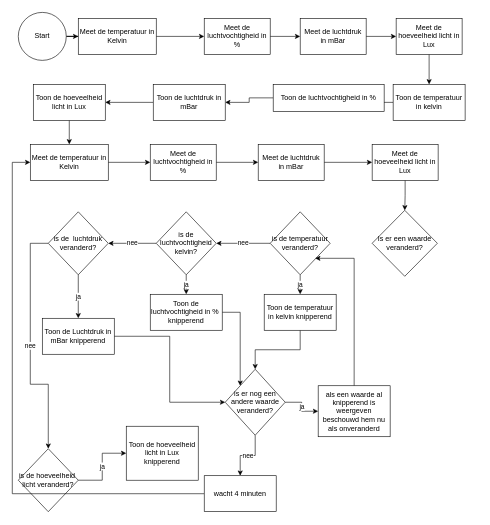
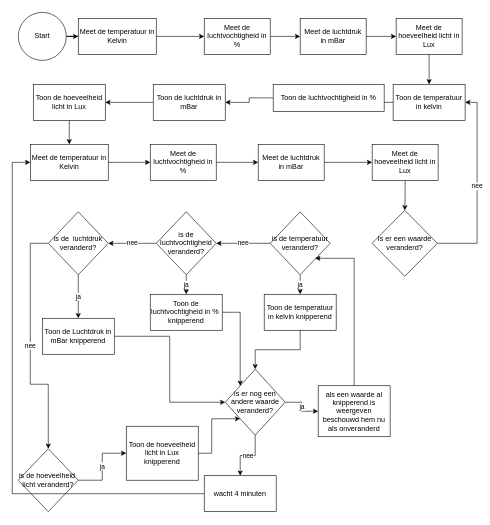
+ <mxCell id="6" value="nee" style="edgeStyle=orthogonalEdgeStyle;rounded=0;orthogonalLoop=1;jettySize=auto;html=1;entryX=1;entryY=0.5;entryDx=0;entryDy=0;" parent="1" source="7" target="15" edge="1"><mxGeometry relative="1" as="geometry"><mxPoint x="674.375" y="530" as="targetPoint" /><Array as="points"><mxPoint x="795" y="405" /><mxPoint x="795" y="170" /></Array></mxGeometry></mxCell>
- <mxCell id="35" value="is de luchtvochtigheid kelvin?" style="rhombus;whiteSpace=wrap;html=1;" parent="1" vertex="1"><mxGeometry x="260" y="352.5" width="100" height="105" as="geometry" /></mxCell>
+ <mxCell id="35" value="is de luchtvochtigheid veranderd?" style="rhombus;whiteSpace=wrap;html=1;" parent="1" vertex="1"><mxGeometry x="260" y="352.5" width="100" height="105" as="geometry" /></mxCell>
+ <mxCell id="47" style="edgeStyle=orthogonalEdgeStyle;rounded=0;orthogonalLoop=1;jettySize=auto;html=1;entryX=0;entryY=1;entryDx=0;entryDy=0;" parent="1" source="48" target="51" edge="1"><mxGeometry relative="1" as="geometry" /></mxCell>
